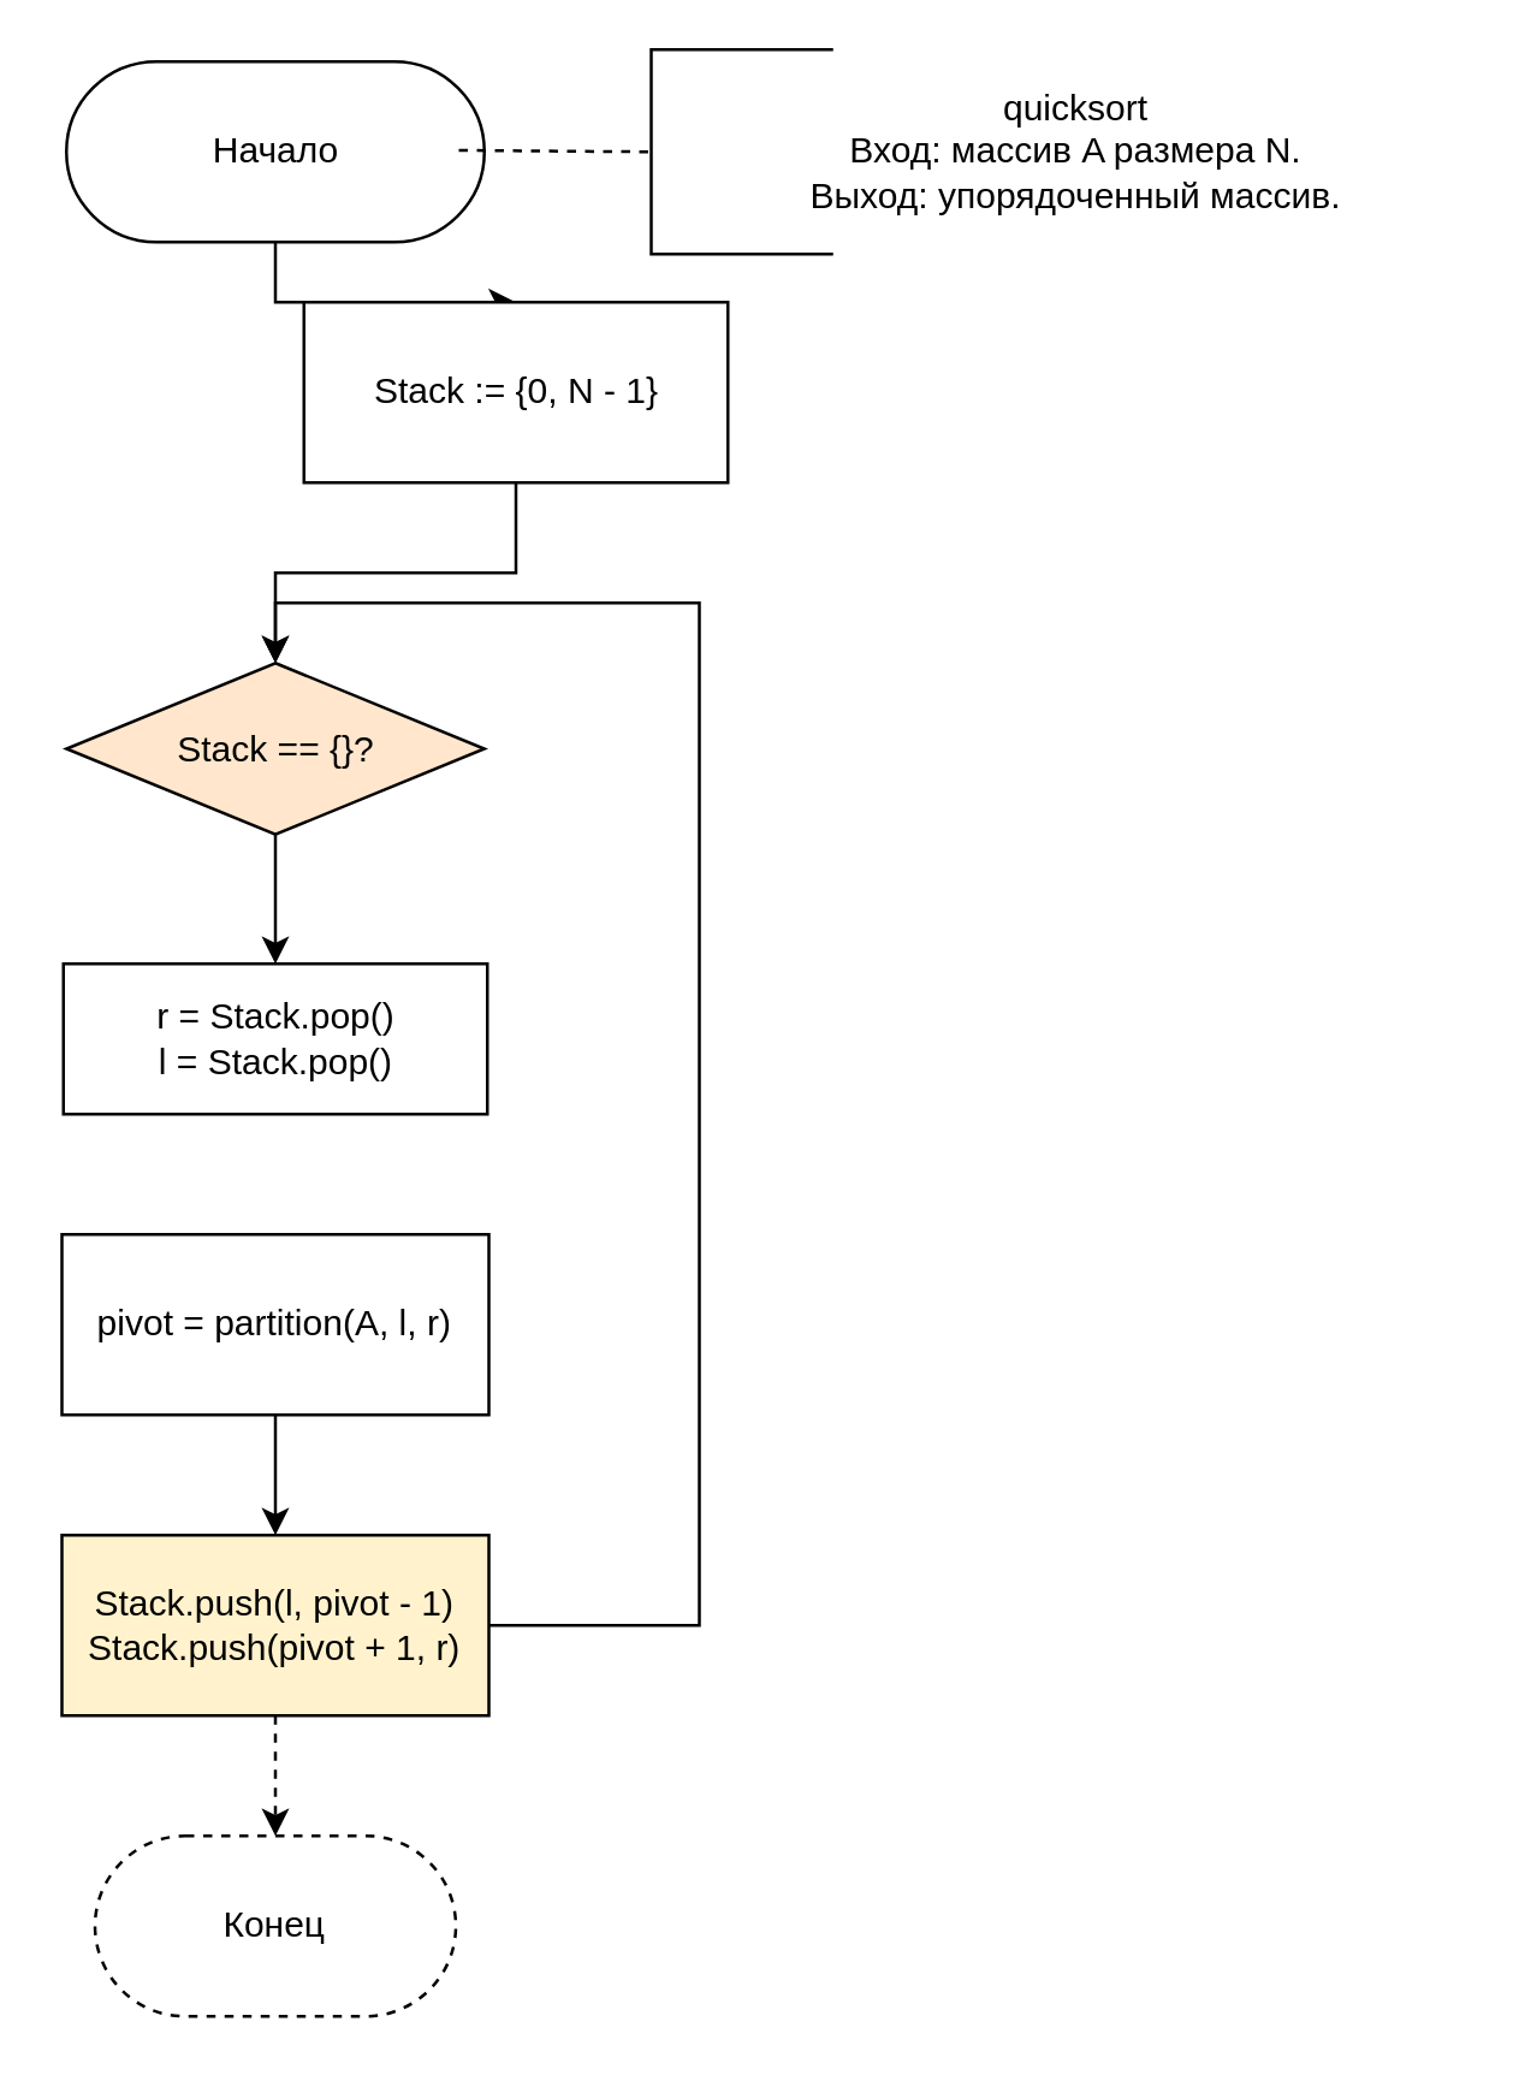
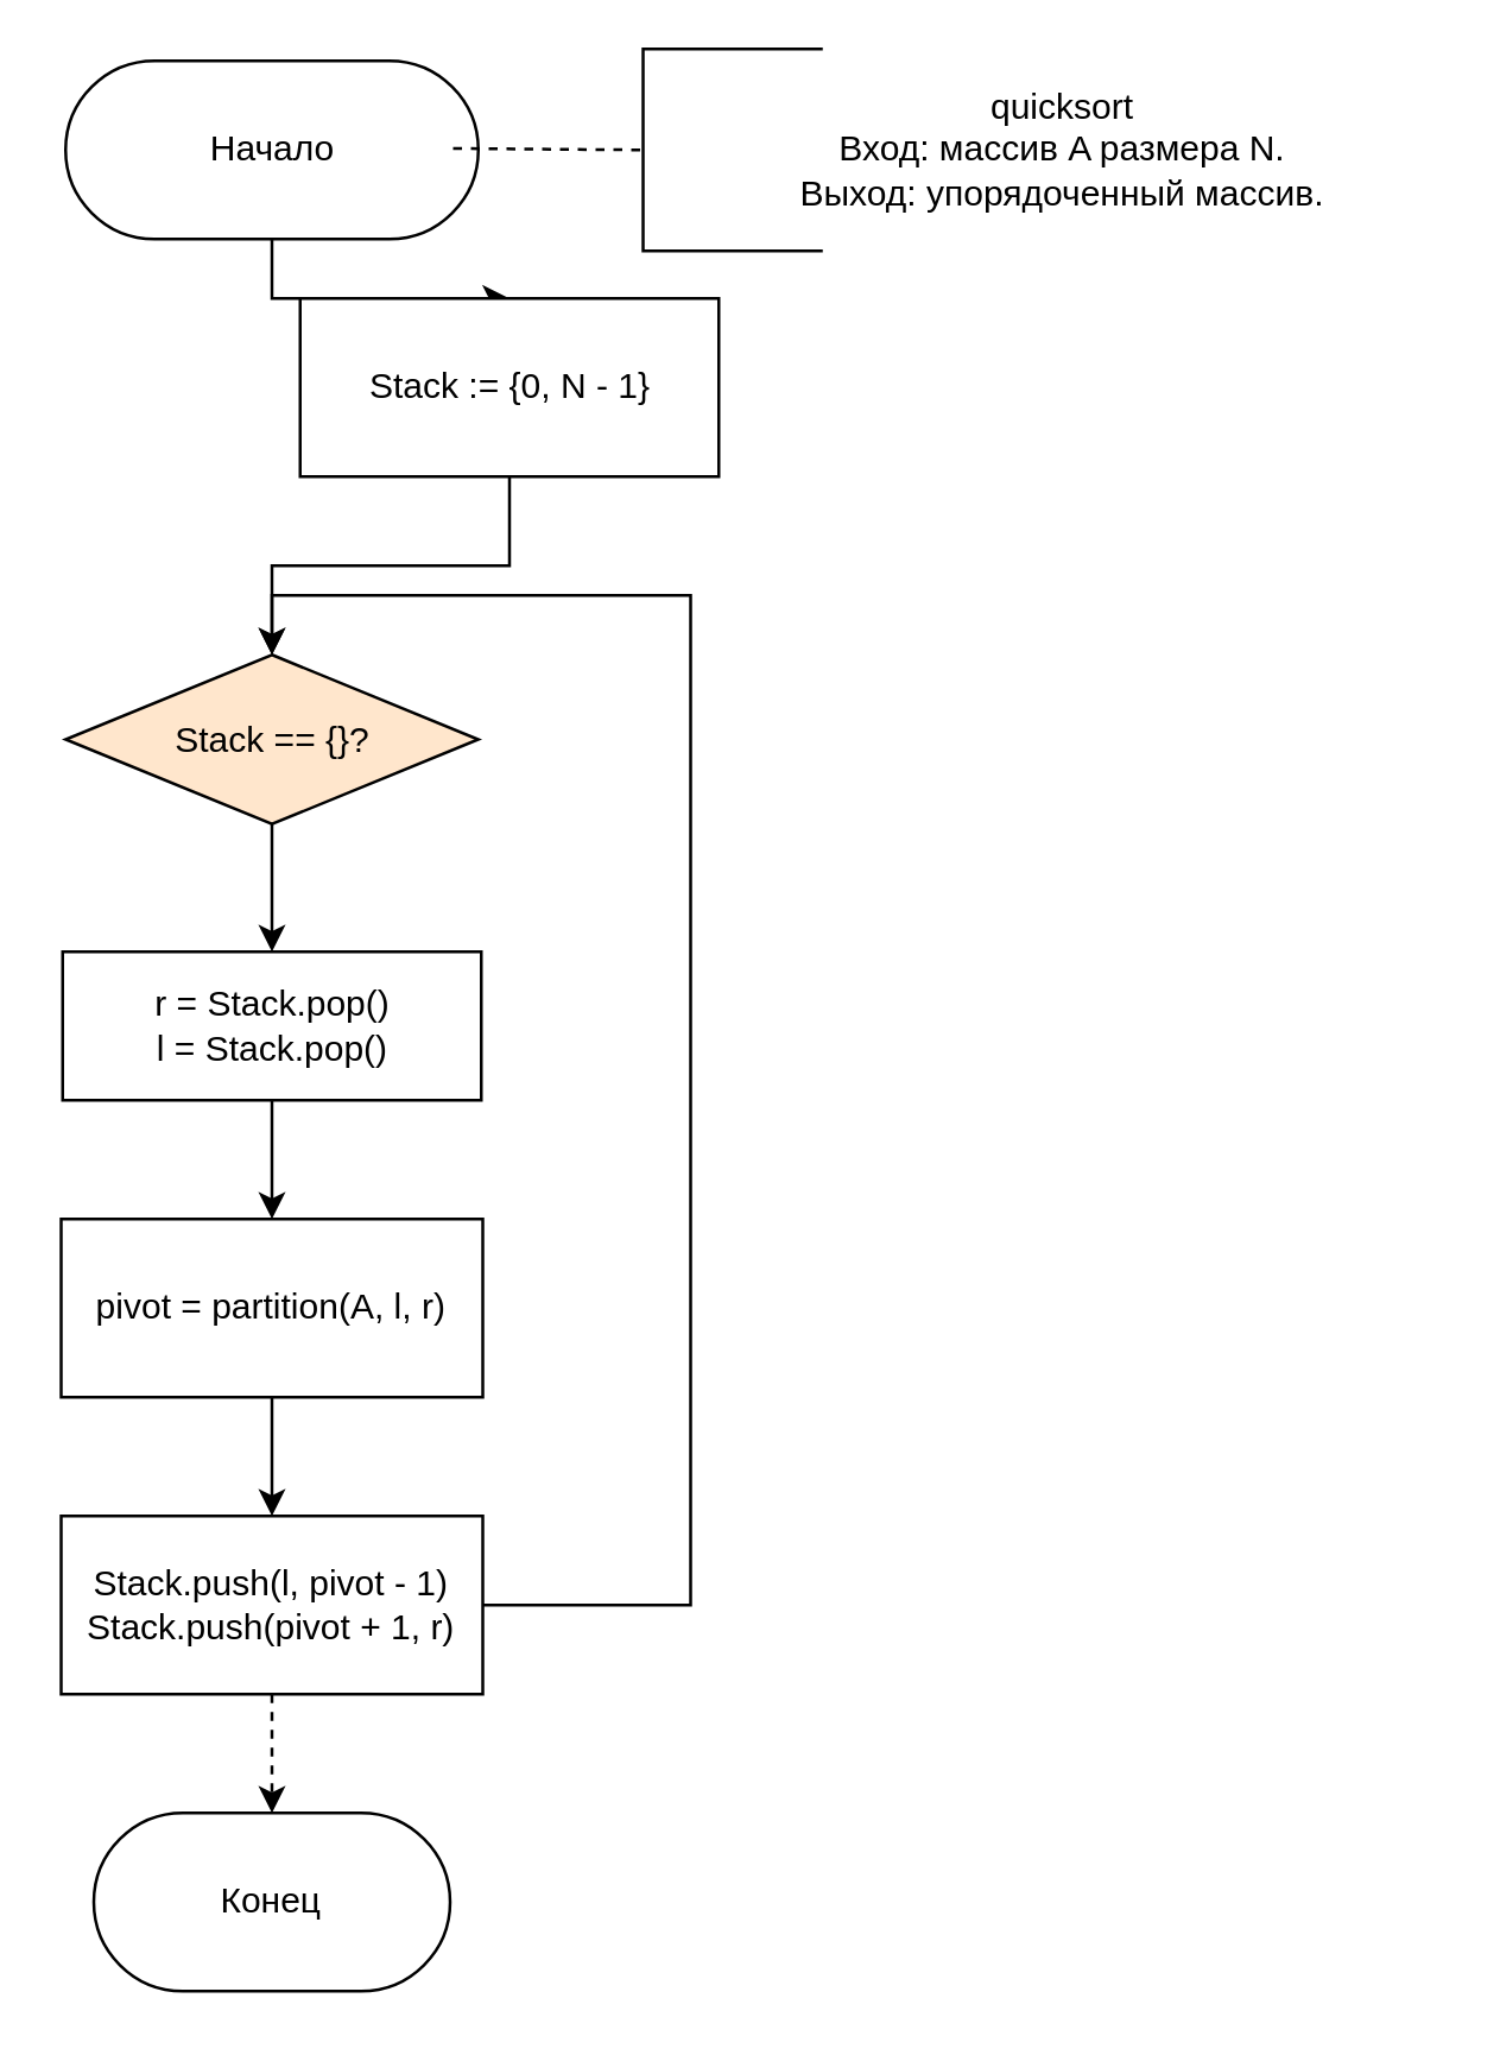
+ <mxCell id="10" value="" style="edgeStyle=orthogonalEdgeStyle;rounded=0;orthogonalLoop=1;jettySize=auto;html=1;" parent="1" source="11" target="15" edge="1"><mxGeometry relative="1" as="geometry" /></mxCell>
- <mxCell id="18" value="Stack.push(l, pivot - 1)&lt;br&gt;Stack.push(pivot + 1, r)" style="whiteSpace=wrap;html=1;rounded=0;fillColor=#fff2cc;" parent="1" vertex="1"><mxGeometry x="20" y="510" width="142" height="60" as="geometry" /></mxCell>
+ <mxCell id="18" value="Stack.push(l, pivot - 1)&lt;br&gt;Stack.push(pivot + 1, r)" style="whiteSpace=wrap;html=1;rounded=0;" parent="1" vertex="1"><mxGeometry x="20" y="510" width="142" height="60" as="geometry" /></mxCell>
- <mxCell id="5" value="Конец" style="rounded=1;whiteSpace=wrap;html=1;arcSize=50;dashed=1;" parent="1" vertex="1"><mxGeometry x="31" y="610" width="120" height="60" as="geometry" /></mxCell>
+ <mxCell id="5" value="Конец" style="rounded=1;whiteSpace=wrap;html=1;arcSize=50;" parent="1" vertex="1"><mxGeometry x="31" y="610" width="120" height="60" as="geometry" /></mxCell>
